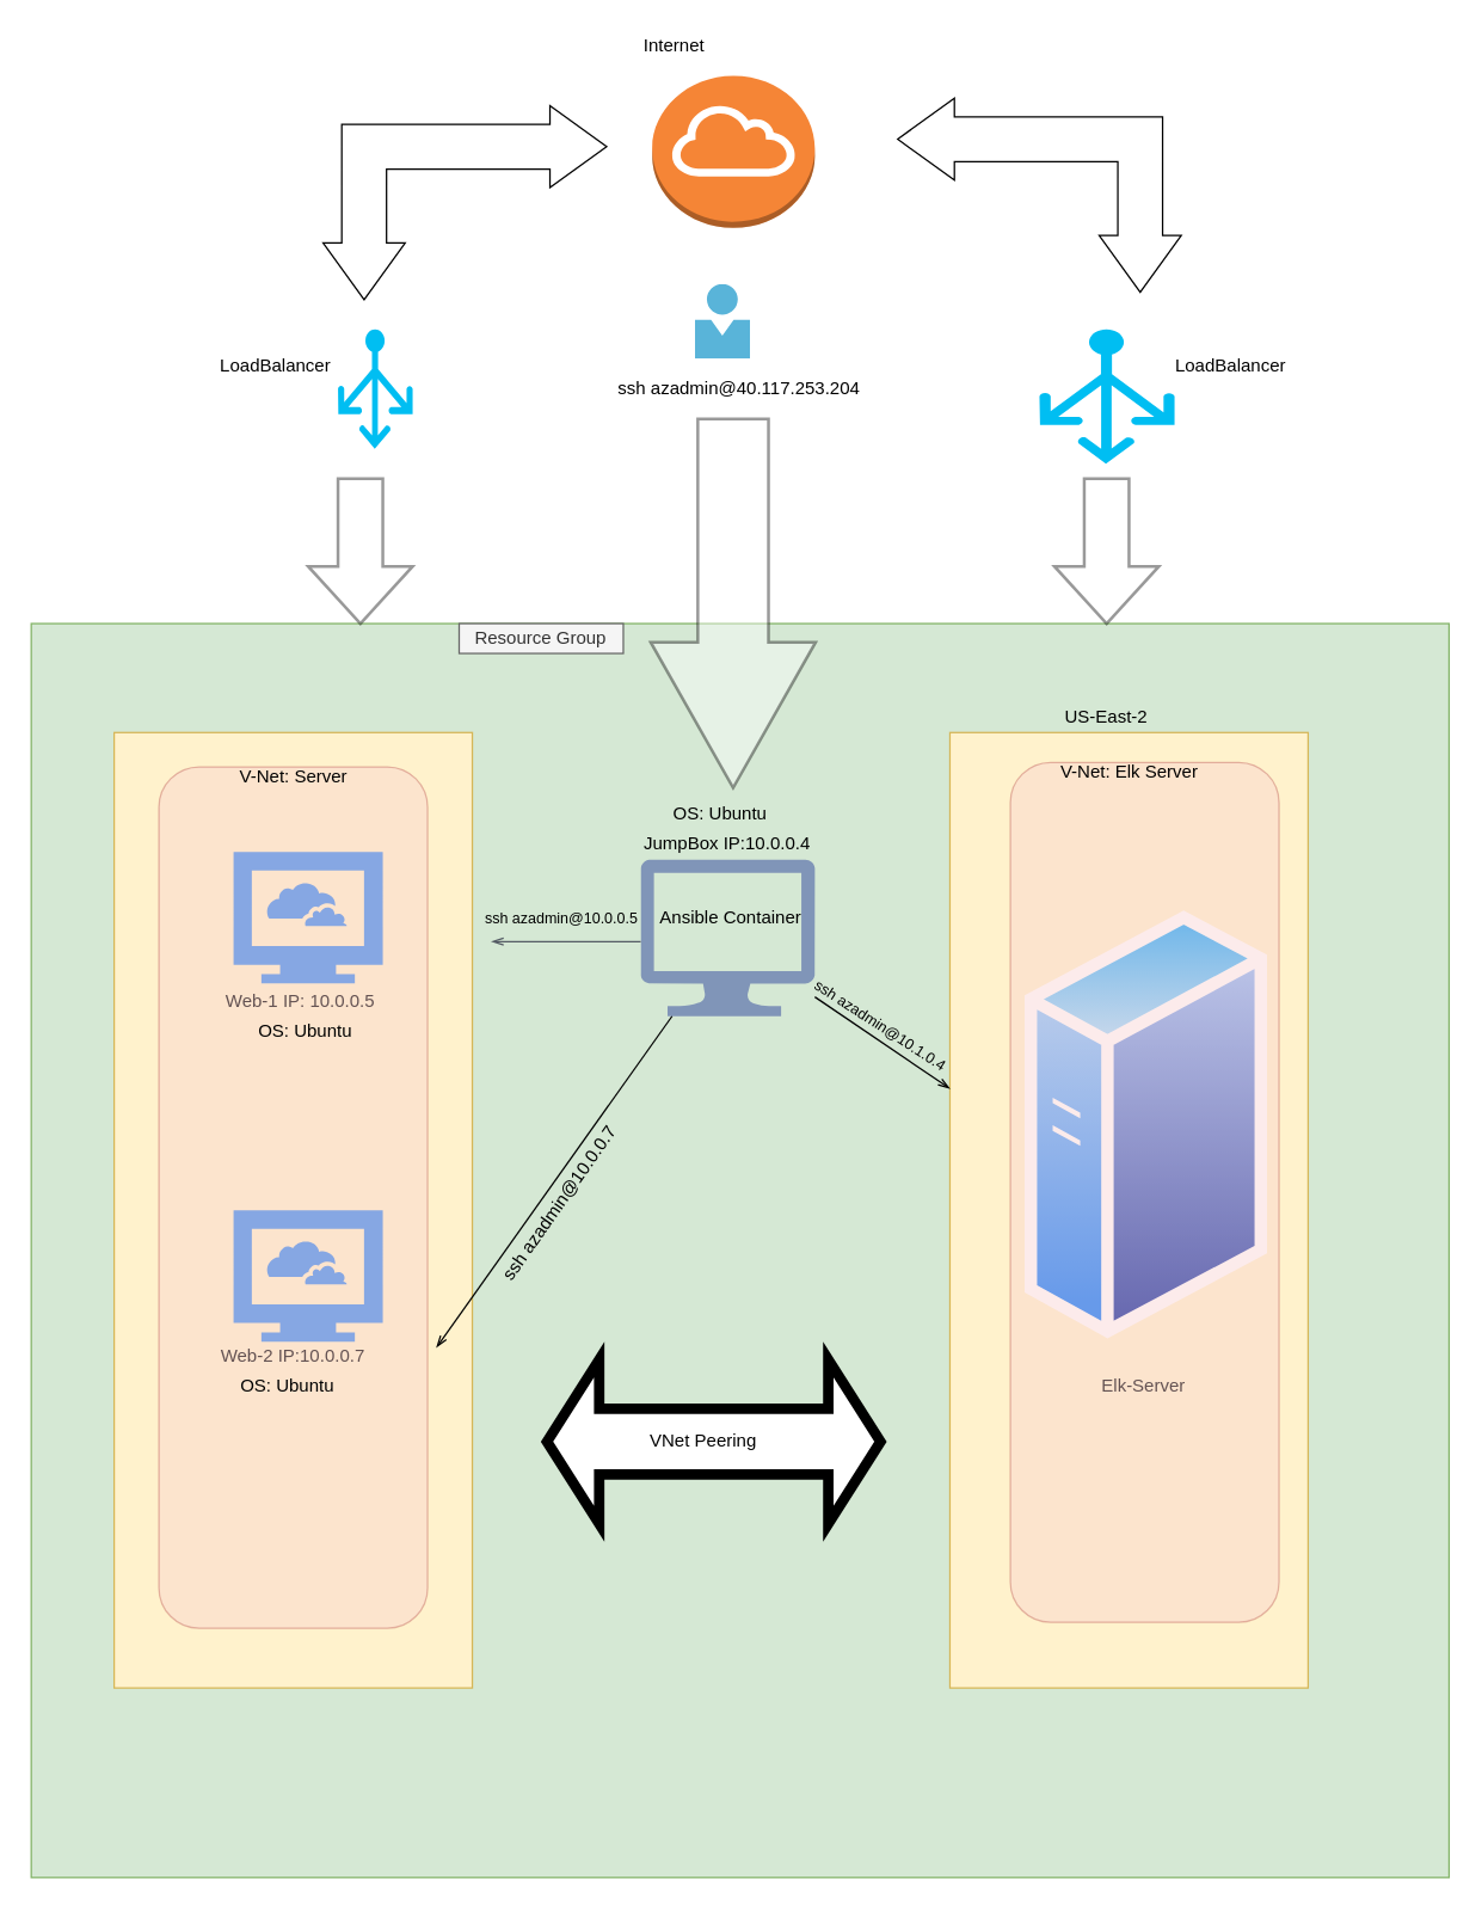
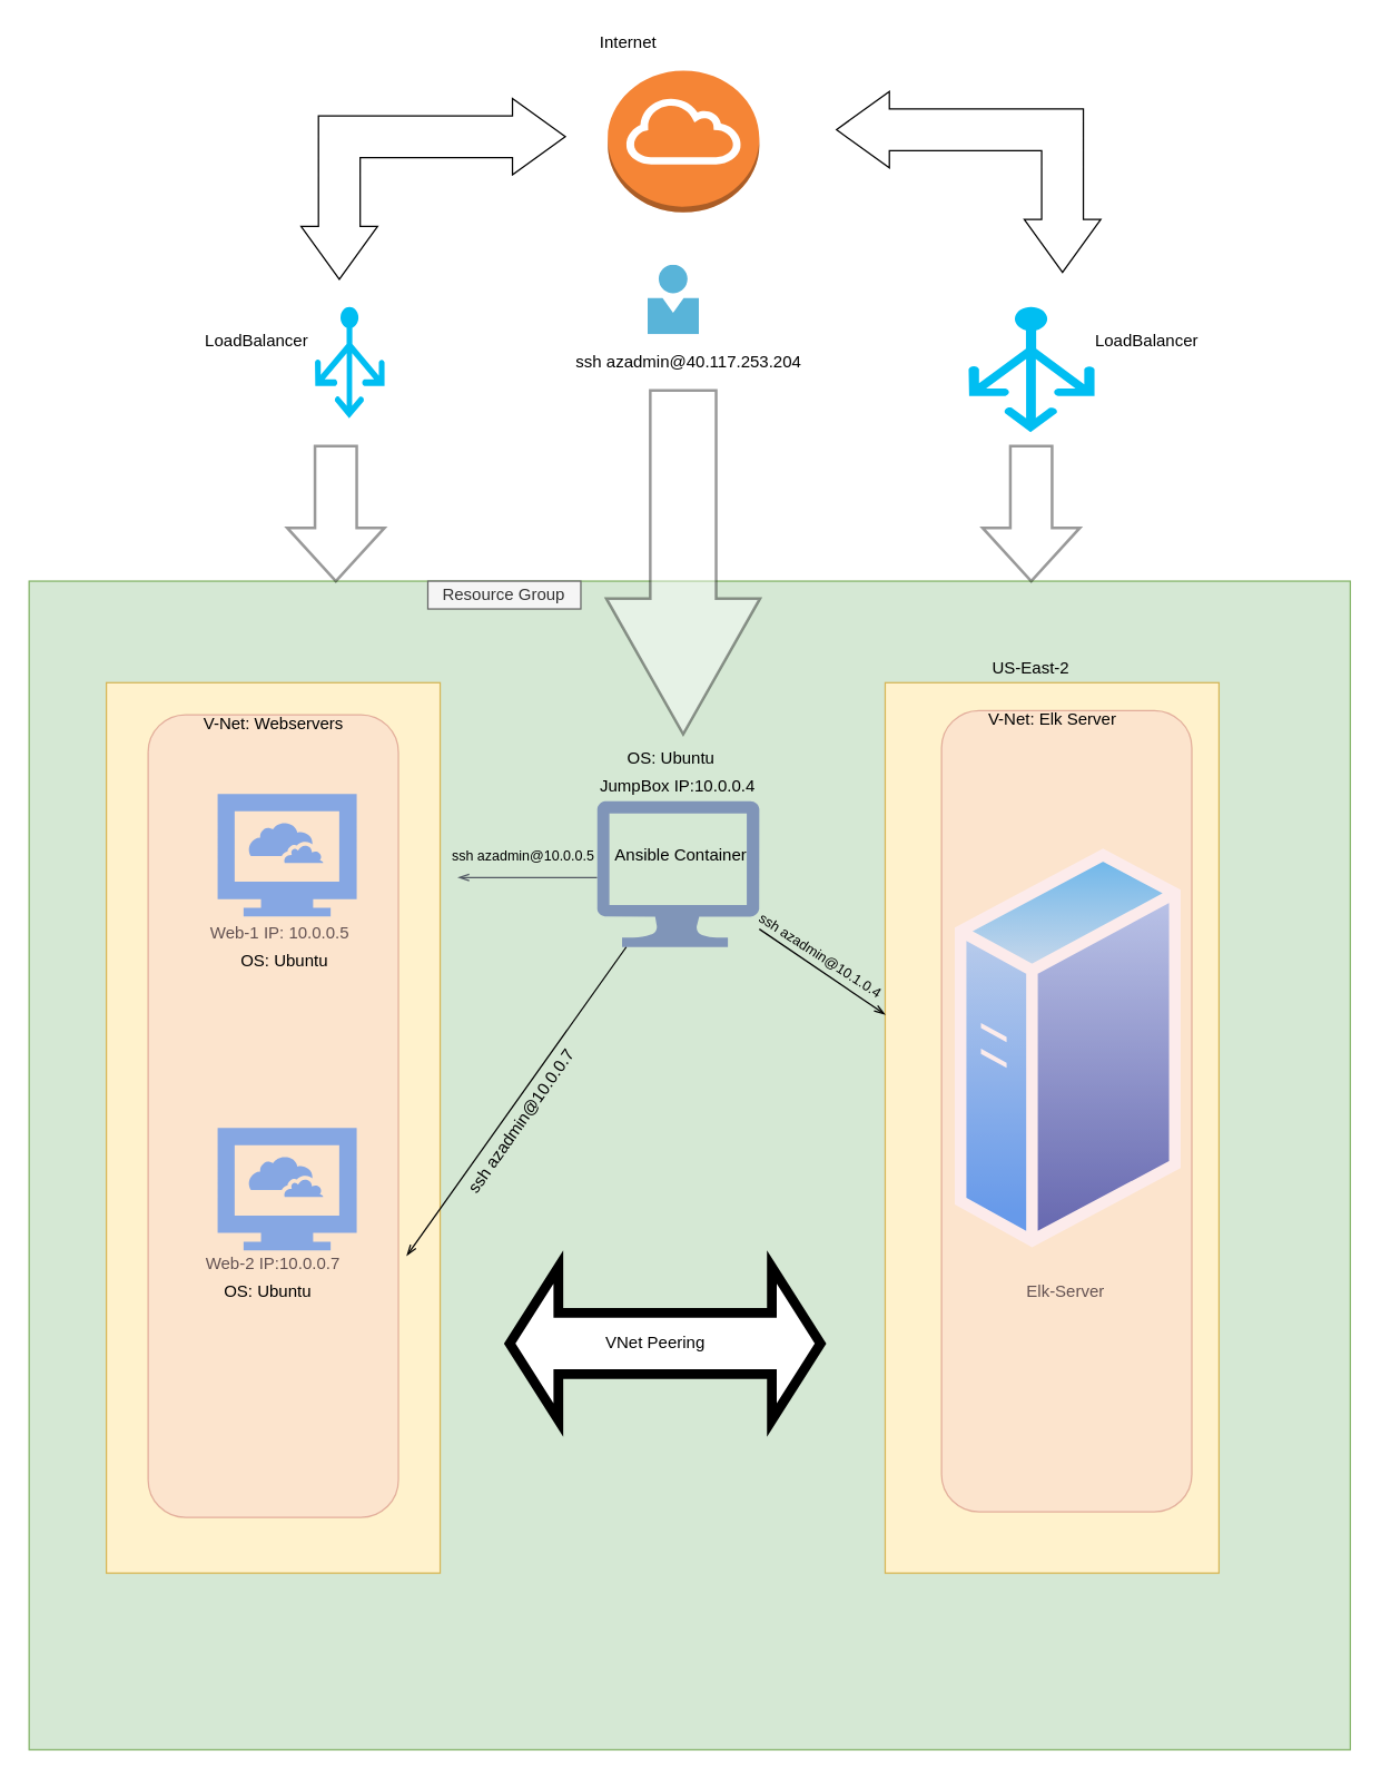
- <mxCell id="23" value="V-Net: Server" style="text;html=1;strokeColor=none;fillColor=none;align=center;verticalAlign=middle;whiteSpace=wrap;rounded=0;shadow=0;glass=0;opacity=40;" vertex="1" parent="1"><mxGeometry x="143.5" y="510" width="105" height="20" as="geometry" /></mxCell>
+ <mxCell id="23" value="V-Net: Webservers" style="text;html=1;strokeColor=none;fillColor=none;align=center;verticalAlign=middle;whiteSpace=wrap;rounded=0;shadow=0;glass=0;opacity=40;" vertex="1" parent="1"><mxGeometry x="143.5" y="510" width="105" height="20" as="geometry" /></mxCell>
